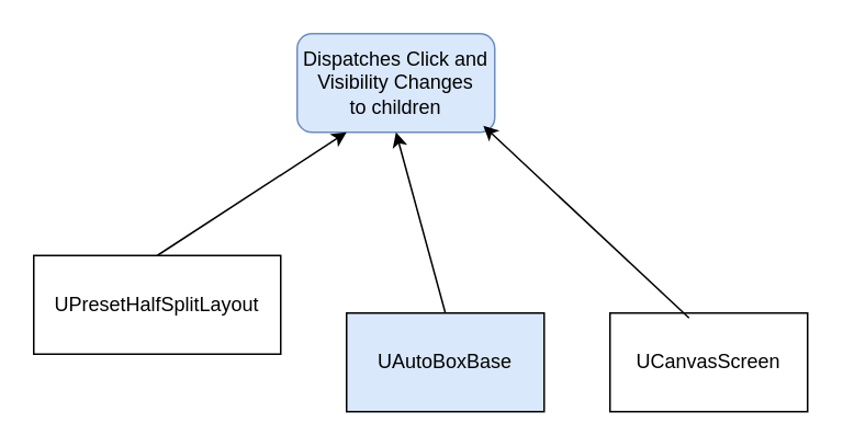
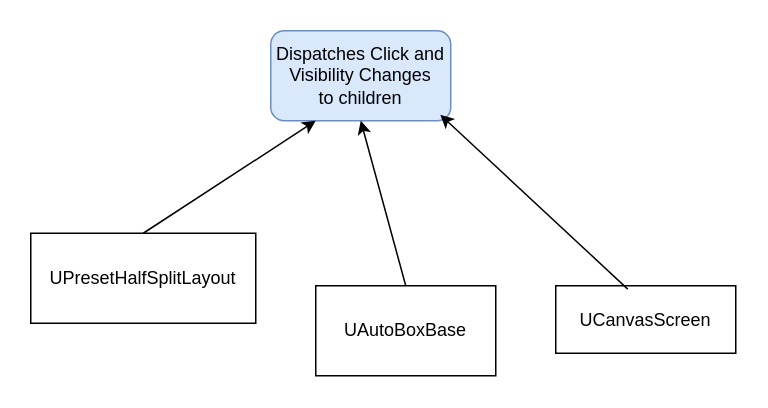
- <mxCell id="2" value="UAutoBoxBase" style="rounded=0;whiteSpace=wrap;html=1;fillColor=#dae8fc;" vertex="1" parent="1"><mxGeometry x="210" y="190" width="120" height="60" as="geometry" /></mxCell>
+ <mxCell id="2" value="UAutoBoxBase" style="rounded=0;whiteSpace=wrap;html=1;" vertex="1" parent="1"><mxGeometry x="210" y="190" width="120" height="60" as="geometry" /></mxCell>
- <mxCell id="3" value="UCanvasScreen" style="rounded=0;whiteSpace=wrap;html=1;" vertex="1" parent="1"><mxGeometry x="370" y="190" width="120" height="60" as="geometry" /></mxCell>
+ <mxCell id="3" value="UCanvasScreen" style="rounded=0;whiteSpace=wrap;html=1;" vertex="1" parent="1"><mxGeometry x="370" y="190" width="120" height="45" as="geometry" /></mxCell>
